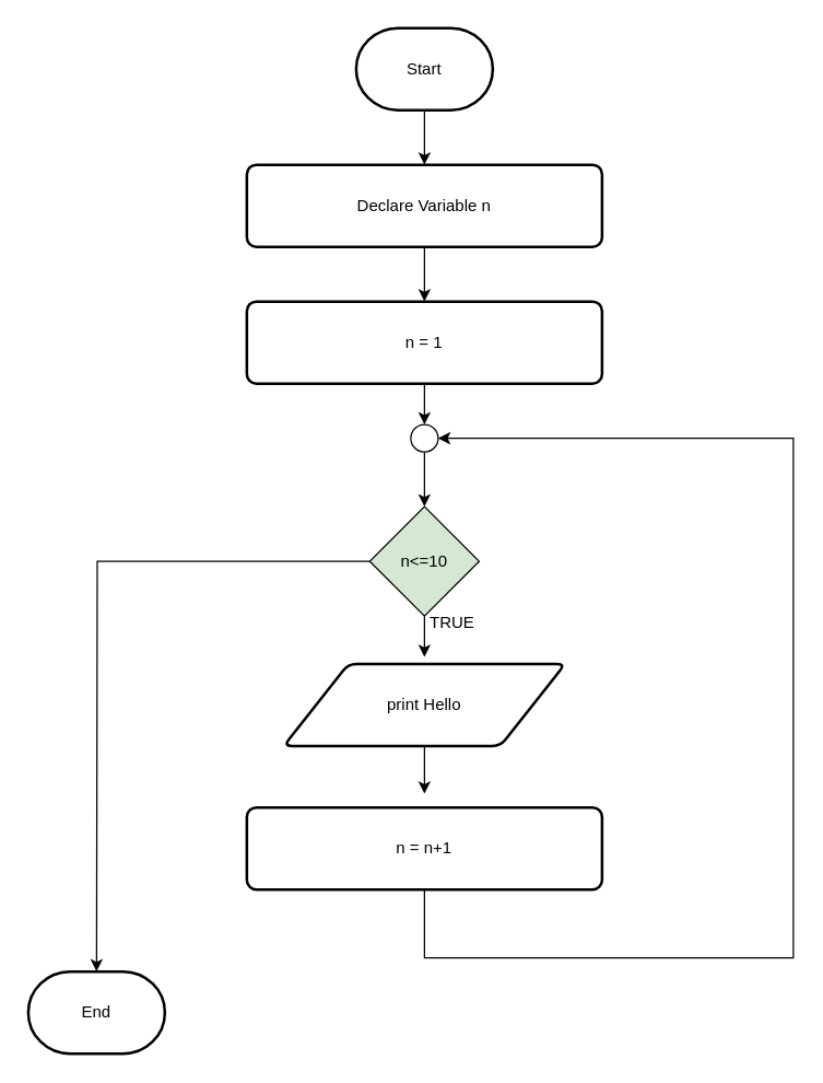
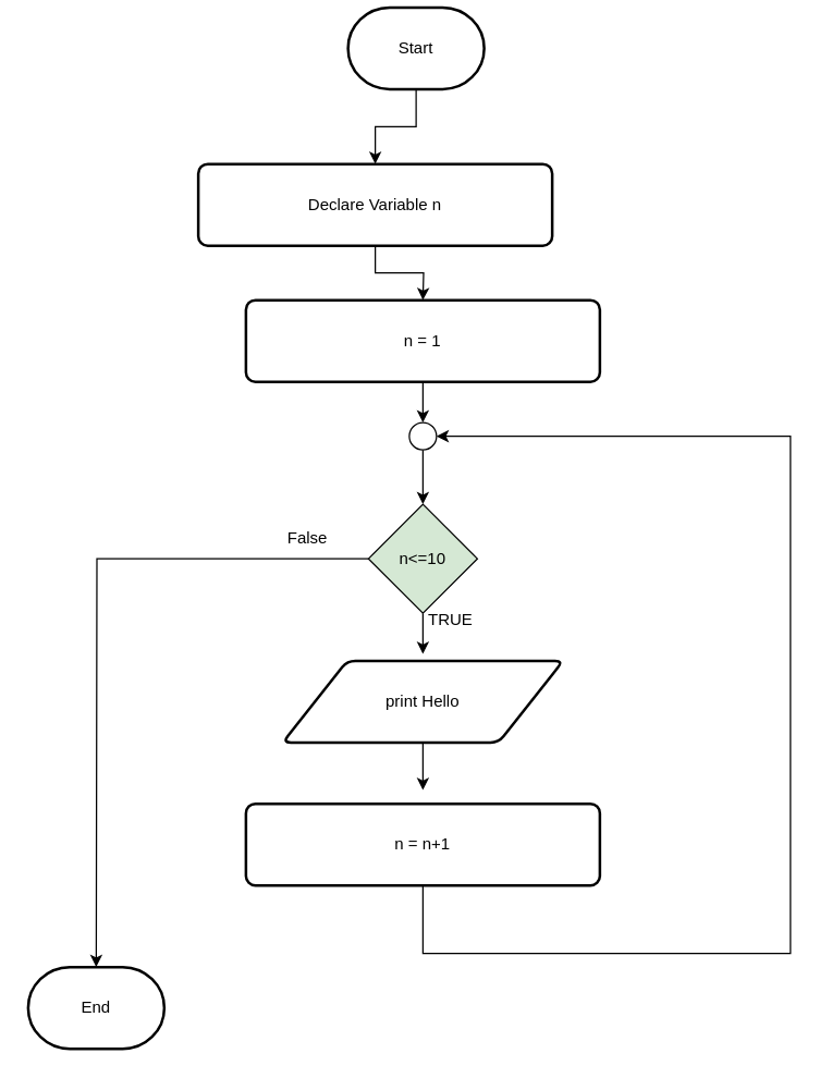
- <mxCell id="3" value="Start" style="strokeWidth=2;html=1;shape=mxgraph.flowchart.terminator;whiteSpace=wrap;" vertex="1" parent="1"><mxGeometry x="260" y="20" width="100" height="60" as="geometry" /></mxCell>
+ <mxCell id="3" value="Start" style="strokeWidth=2;html=1;shape=mxgraph.flowchart.terminator;whiteSpace=wrap;" vertex="1" parent="1"><mxGeometry x="255" y="5" width="100" height="60" as="geometry" /></mxCell>
- <mxCell id="5" value="Declare Variable n" style="rounded=1;whiteSpace=wrap;html=1;absoluteArcSize=1;arcSize=14;strokeWidth=2;" vertex="1" parent="1"><mxGeometry x="180" y="120" width="260" height="60" as="geometry" /></mxCell>
+ <mxCell id="5" value="Declare Variable n" style="rounded=1;whiteSpace=wrap;html=1;absoluteArcSize=1;arcSize=14;strokeWidth=2;" vertex="1" parent="1"><mxGeometry x="145" y="120" width="260" height="60" as="geometry" /></mxCell>
+ <mxCell id="19" value="False" style="text;html=1;align=center;verticalAlign=middle;resizable=0;points=[];autosize=1;strokeColor=none;fillColor=none;" vertex="1" parent="1"><mxGeometry x="200" y="380" width="50" height="30" as="geometry" /></mxCell>
